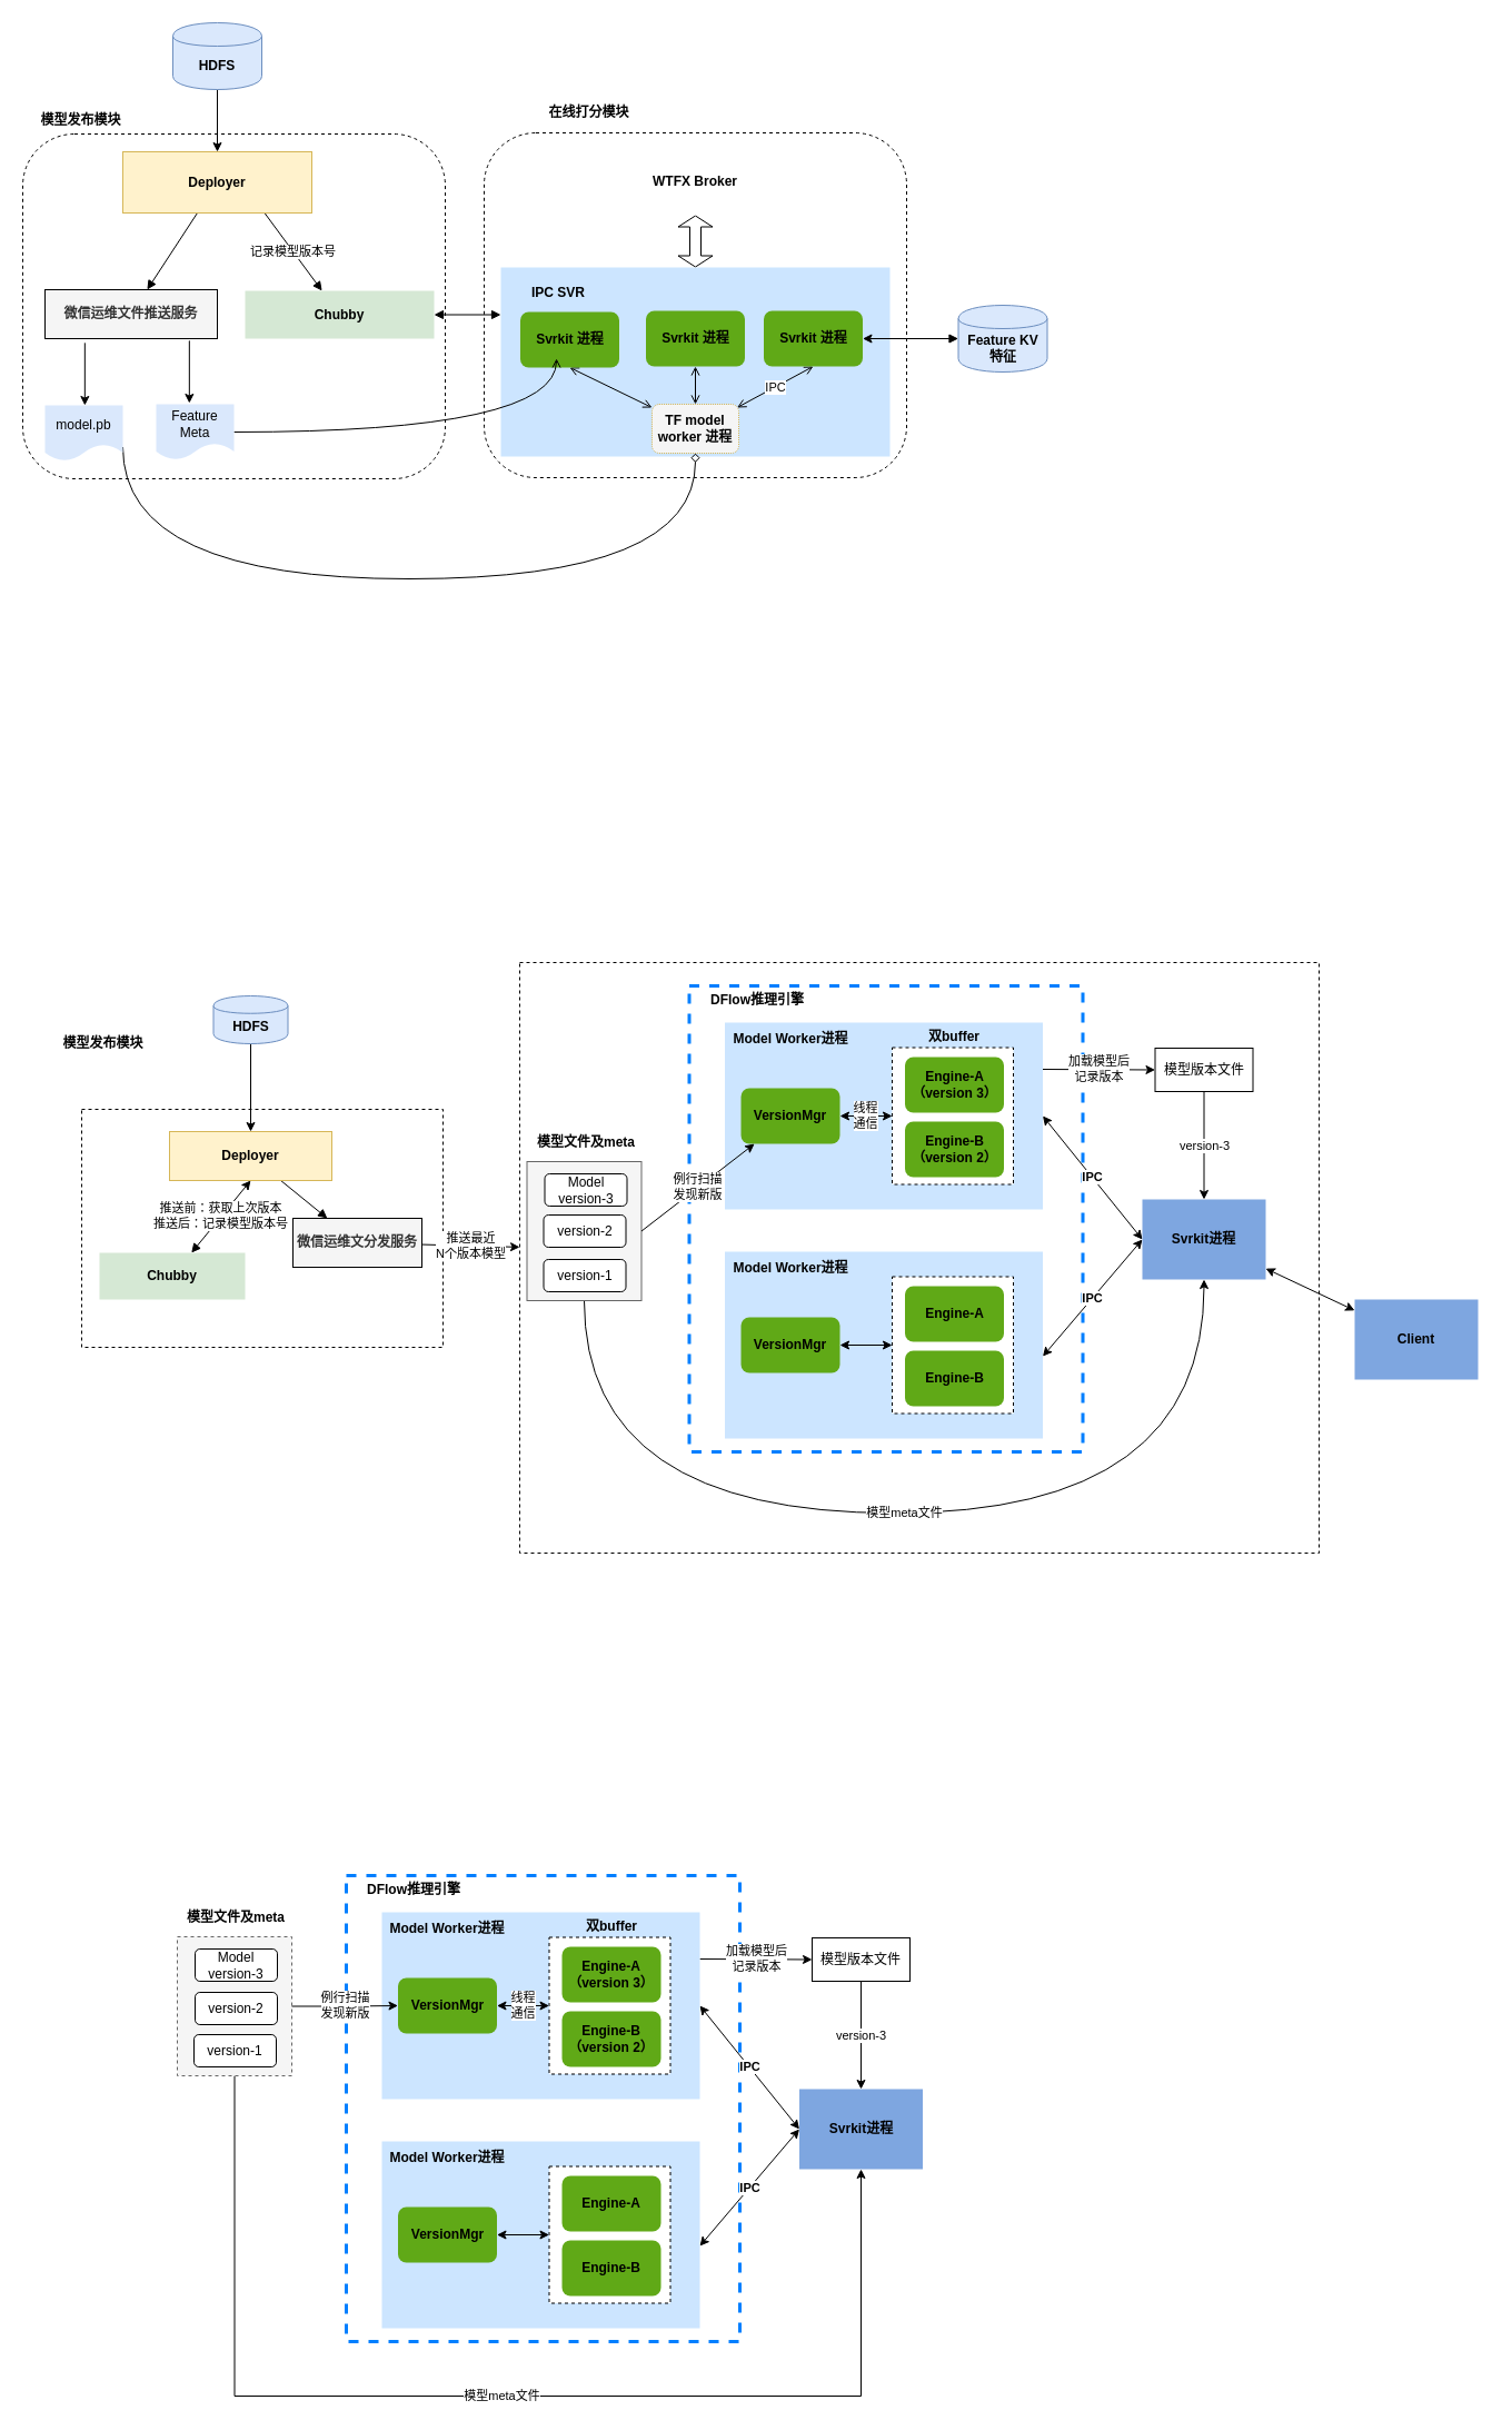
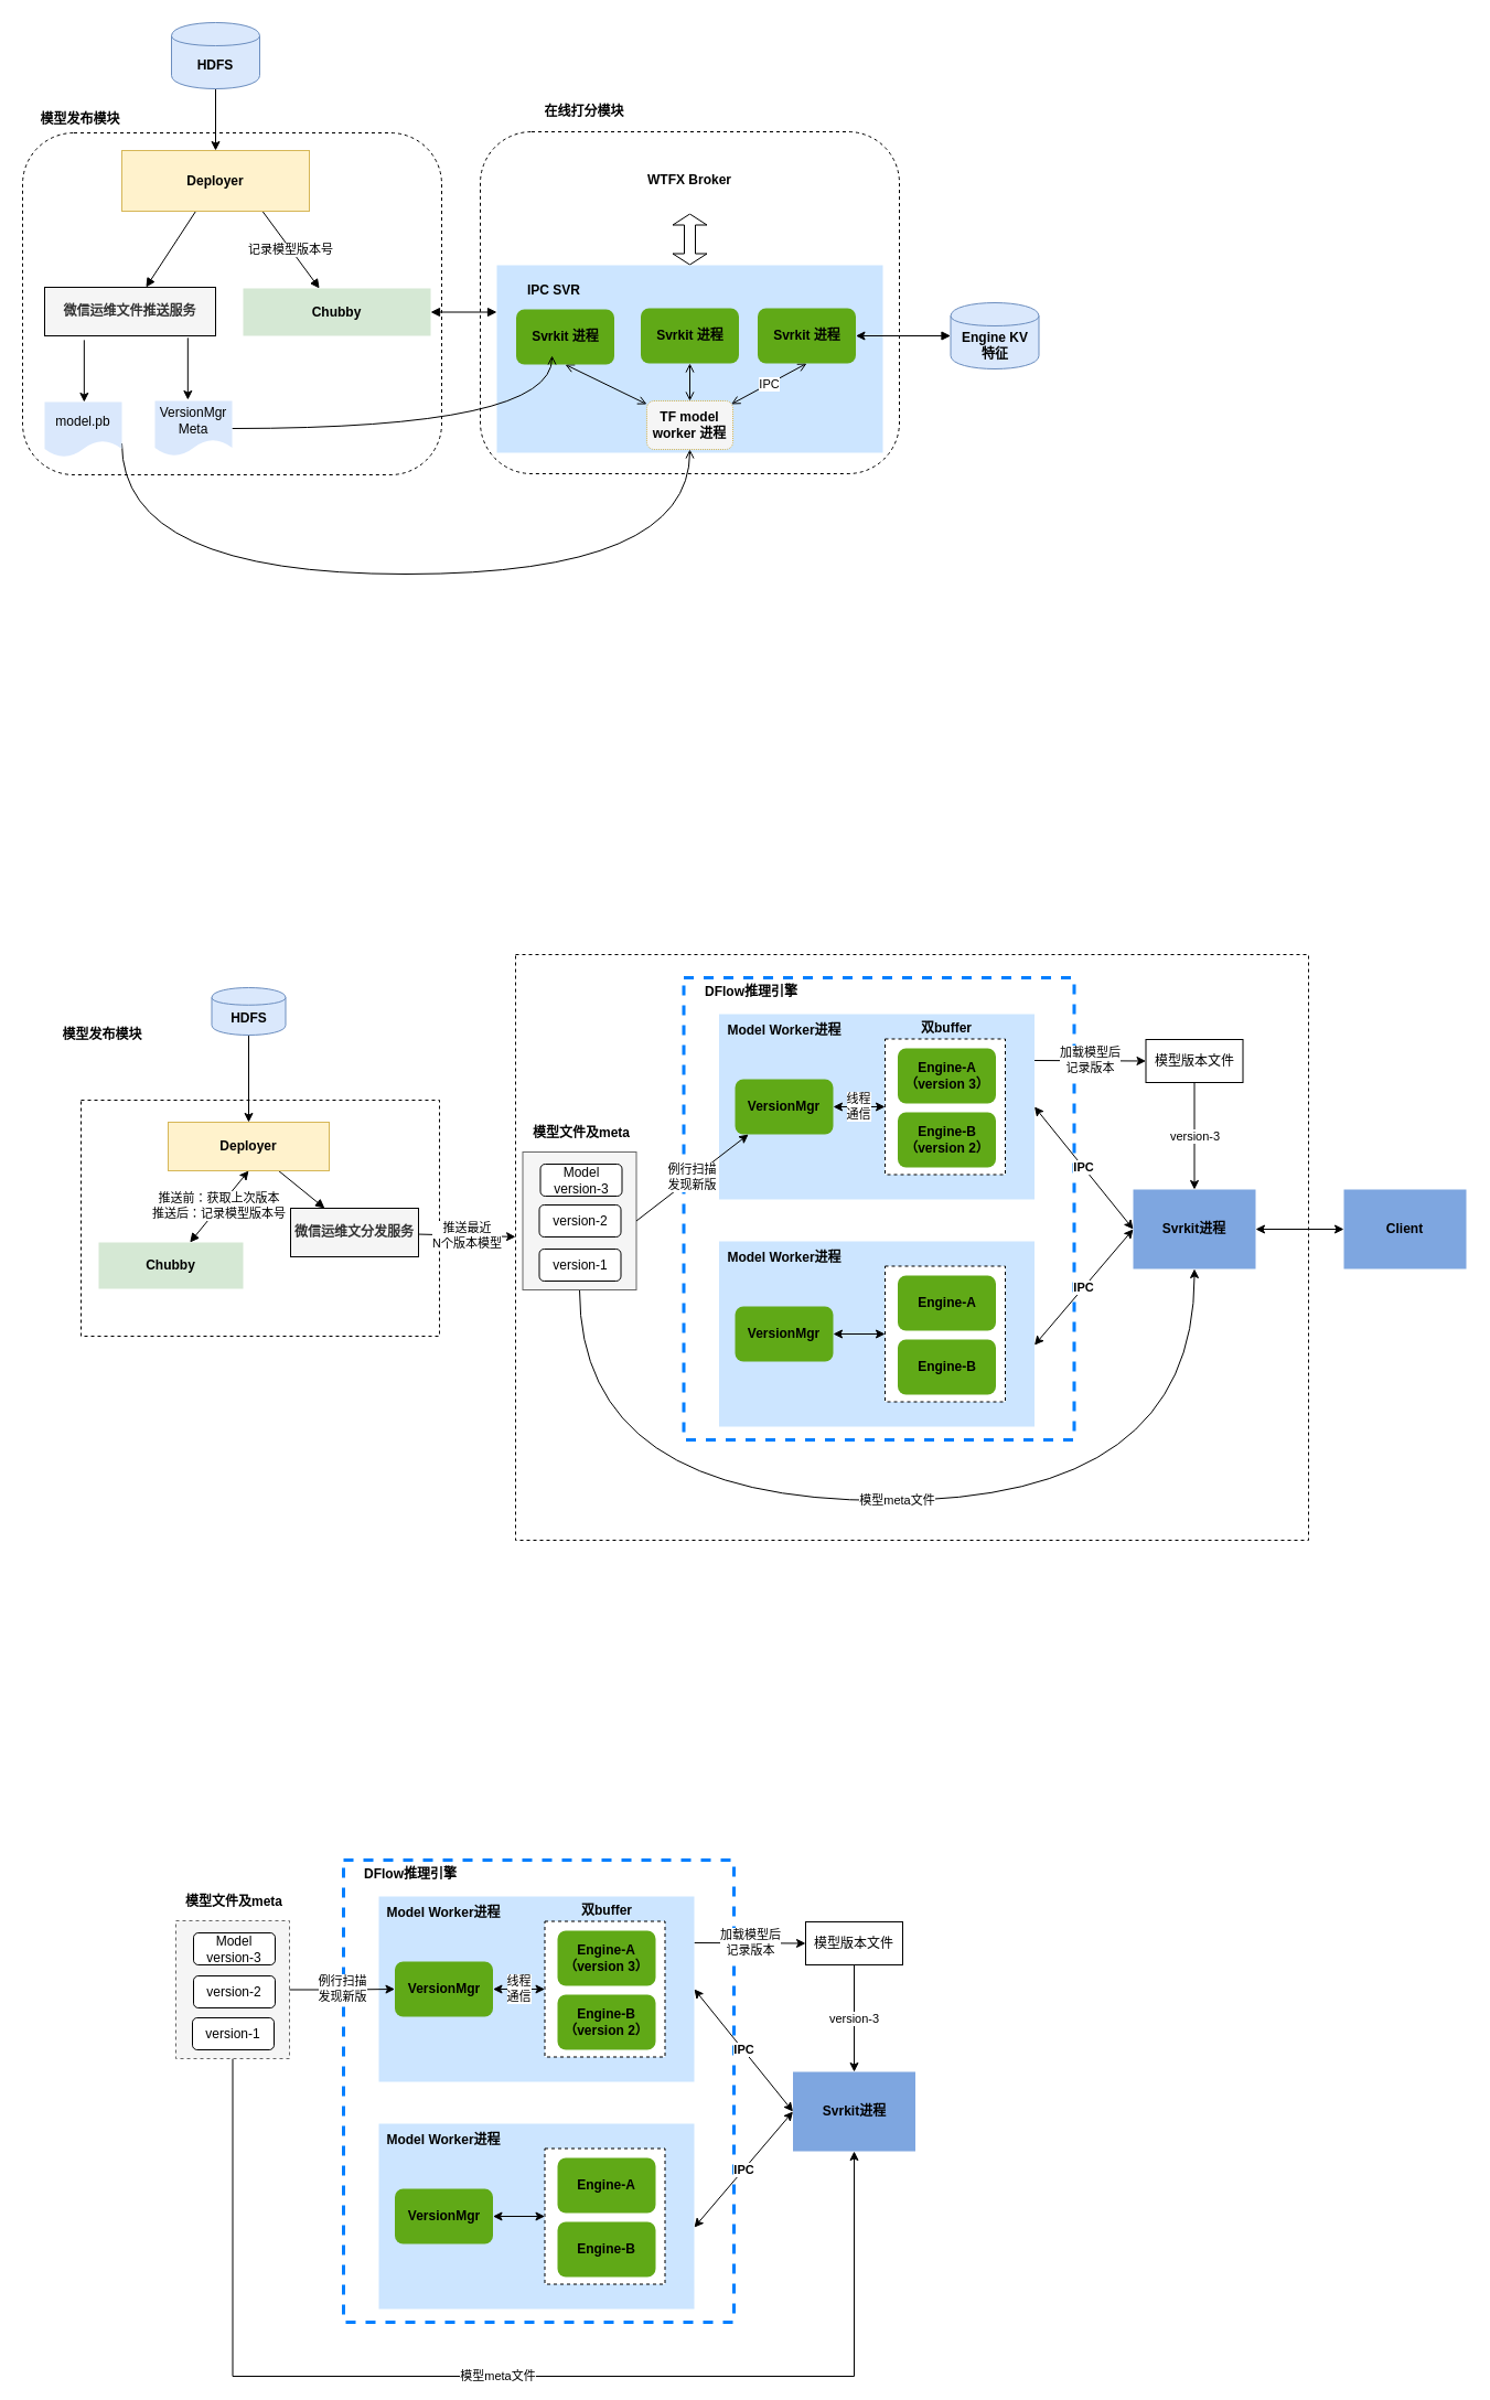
- <mxCell id="25" value="&lt;b&gt;Feature KV&lt;br&gt;特征&lt;/b&gt;" style="shape=cylinder;whiteSpace=wrap;html=1;boundedLbl=1;backgroundOutline=1;strokeColor=#6c8ebf;fillColor=#dae8fc;" parent="1" vertex="1"><mxGeometry x="861.5" y="274" width="80" height="60" as="geometry" /></mxCell>
+ <mxCell id="25" value="&lt;b&gt;Engine KV&lt;br&gt;特征&lt;/b&gt;" style="shape=cylinder;whiteSpace=wrap;html=1;boundedLbl=1;backgroundOutline=1;strokeColor=#6c8ebf;fillColor=#dae8fc;" parent="1" vertex="1"><mxGeometry x="861.5" y="274" width="80" height="60" as="geometry" /></mxCell>
- <mxCell id="33" value="Feature Meta" style="shape=document;whiteSpace=wrap;html=1;boundedLbl=1;strokeColor=none;fillColor=#dae8fc;" parent="1" vertex="1"><mxGeometry x="140" y="363" width="70" height="50" as="geometry" /></mxCell>
+ <mxCell id="33" value="VersionMgr Meta" style="shape=document;whiteSpace=wrap;html=1;boundedLbl=1;strokeColor=none;fillColor=#dae8fc;" parent="1" vertex="1"><mxGeometry x="140" y="363" width="70" height="50" as="geometry" /></mxCell>
- <mxCell id="30" style="edgeStyle=orthogonalEdgeStyle;curved=1;rounded=0;orthogonalLoop=1;jettySize=auto;html=1;exitX=1;exitY=0.75;exitDx=0;exitDy=0;entryX=0.5;entryY=1;entryDx=0;entryDy=0;startArrow=none;startFill=0;endArrow=diamond;endFill=0;" parent="1" source="31" target="22" edge="1"><mxGeometry relative="1" as="geometry"><Array as="points"><mxPoint x="110" y="520" /><mxPoint x="625" y="520" /></Array></mxGeometry></mxCell>
+ <mxCell id="30" style="edgeStyle=orthogonalEdgeStyle;curved=1;rounded=0;orthogonalLoop=1;jettySize=auto;html=1;exitX=1;exitY=0.75;exitDx=0;exitDy=0;entryX=0.5;entryY=1;entryDx=0;entryDy=0;startArrow=none;startFill=0;endArrow=open;endFill=0;" parent="1" source="31" target="22" edge="1"><mxGeometry relative="1" as="geometry"><Array as="points"><mxPoint x="110" y="520" /><mxPoint x="625" y="520" /></Array></mxGeometry></mxCell>
- <mxCell id="91" value="&lt;b&gt;Client&lt;/b&gt;" style="rounded=0;whiteSpace=wrap;html=1;labelBackgroundColor=none;strokeColor=none;strokeWidth=1;fillColor=#7EA6E0;" vertex="1" parent="1"><mxGeometry x="1218" y="1168" width="111" height="72" as="geometry" /></mxCell>
+ <mxCell id="91" value="&lt;b&gt;Client&lt;/b&gt;" style="rounded=0;whiteSpace=wrap;html=1;labelBackgroundColor=none;strokeColor=none;strokeWidth=1;fillColor=#7EA6E0;" vertex="1" parent="1"><mxGeometry x="1218" y="1078" width="111" height="72" as="geometry" /></mxCell>
